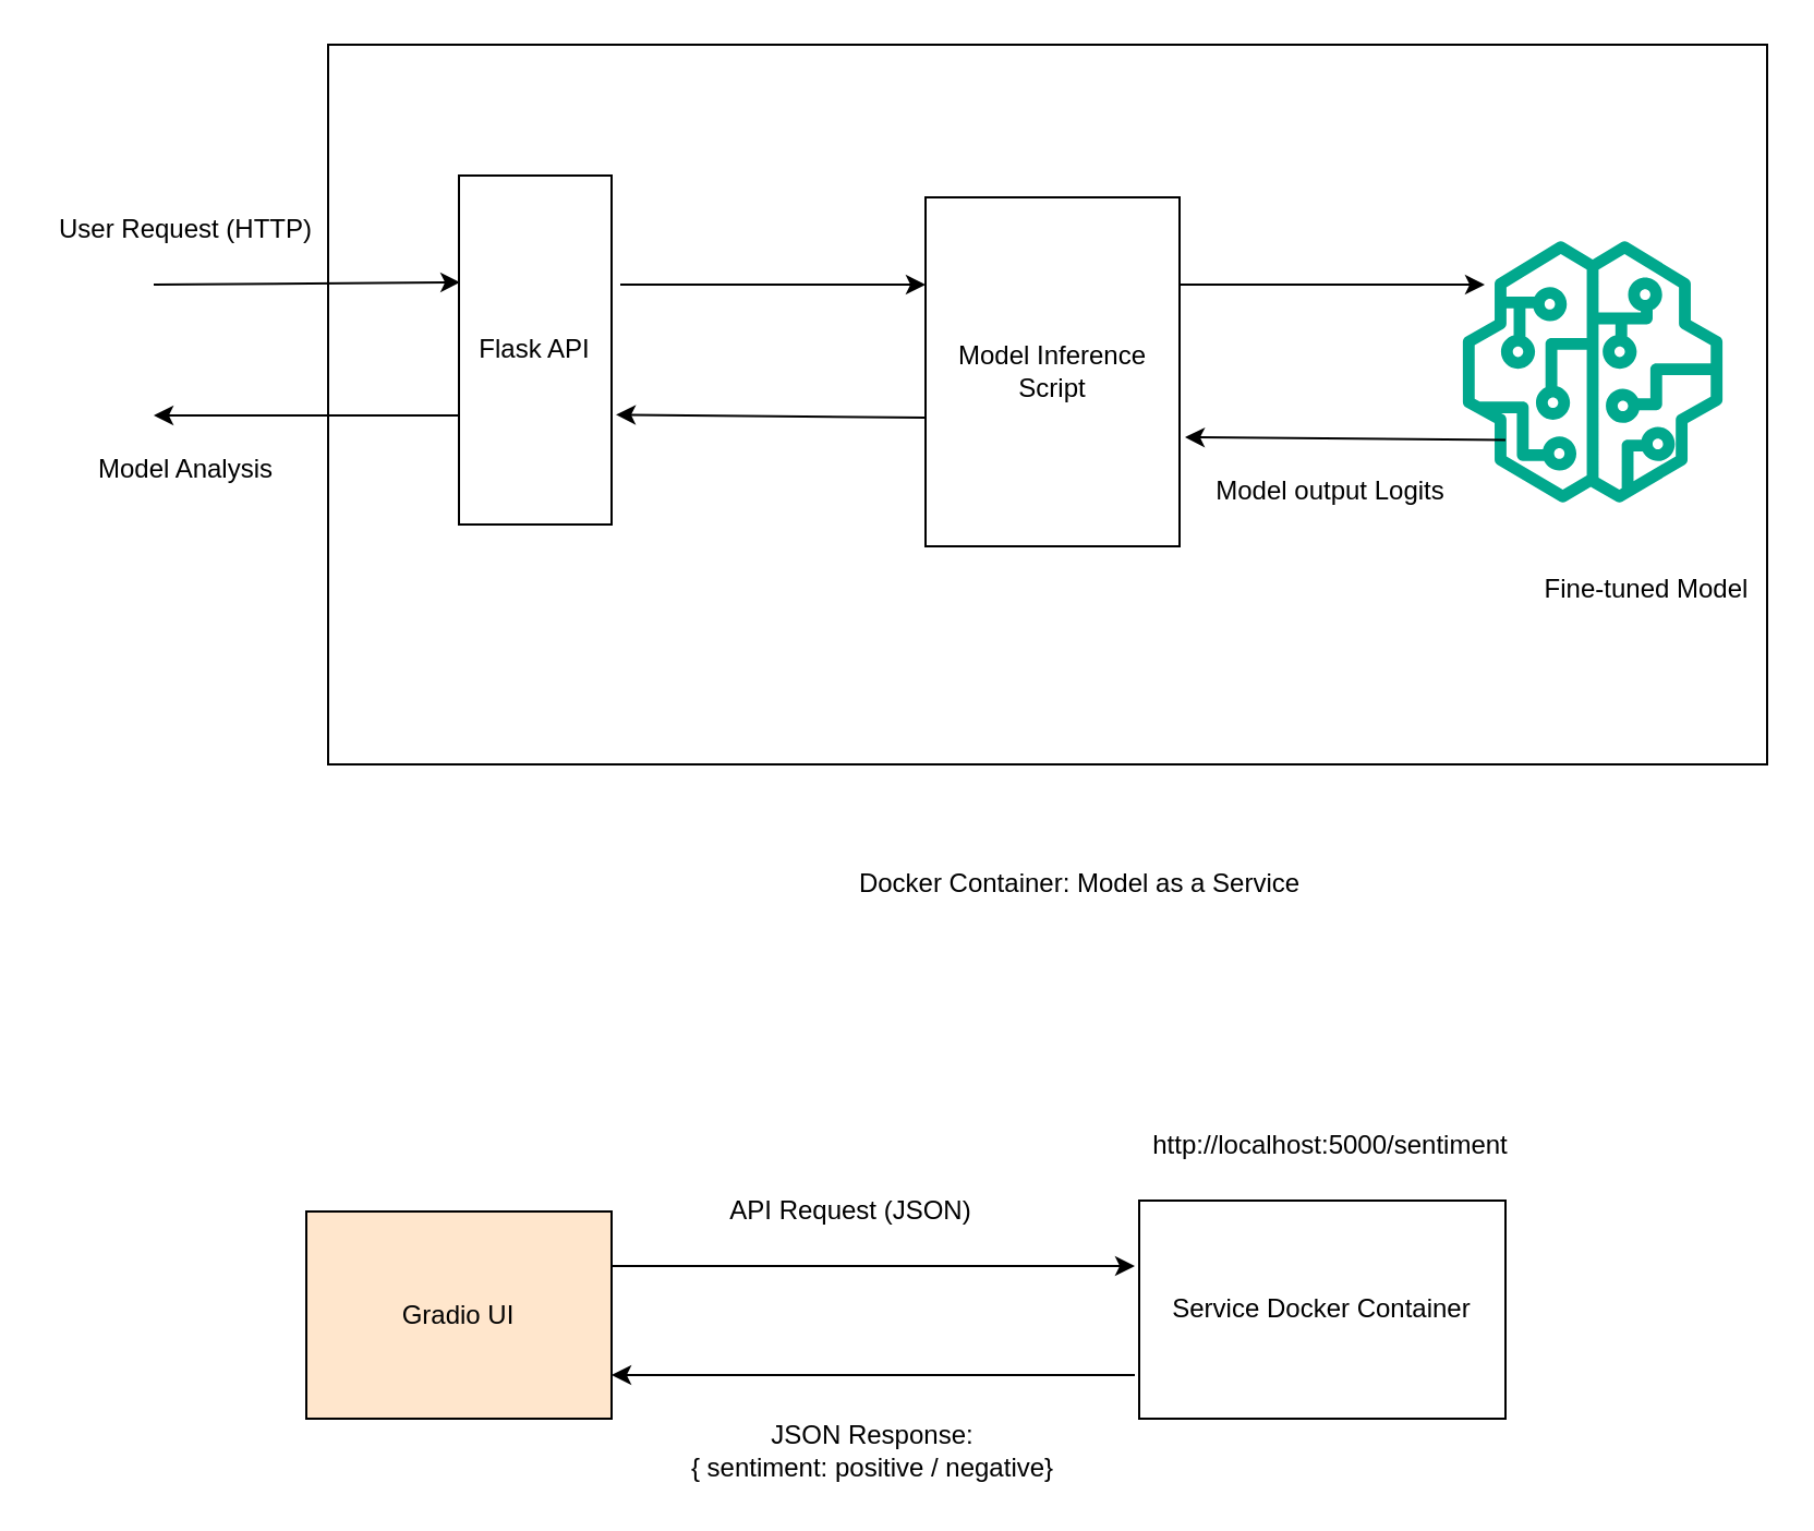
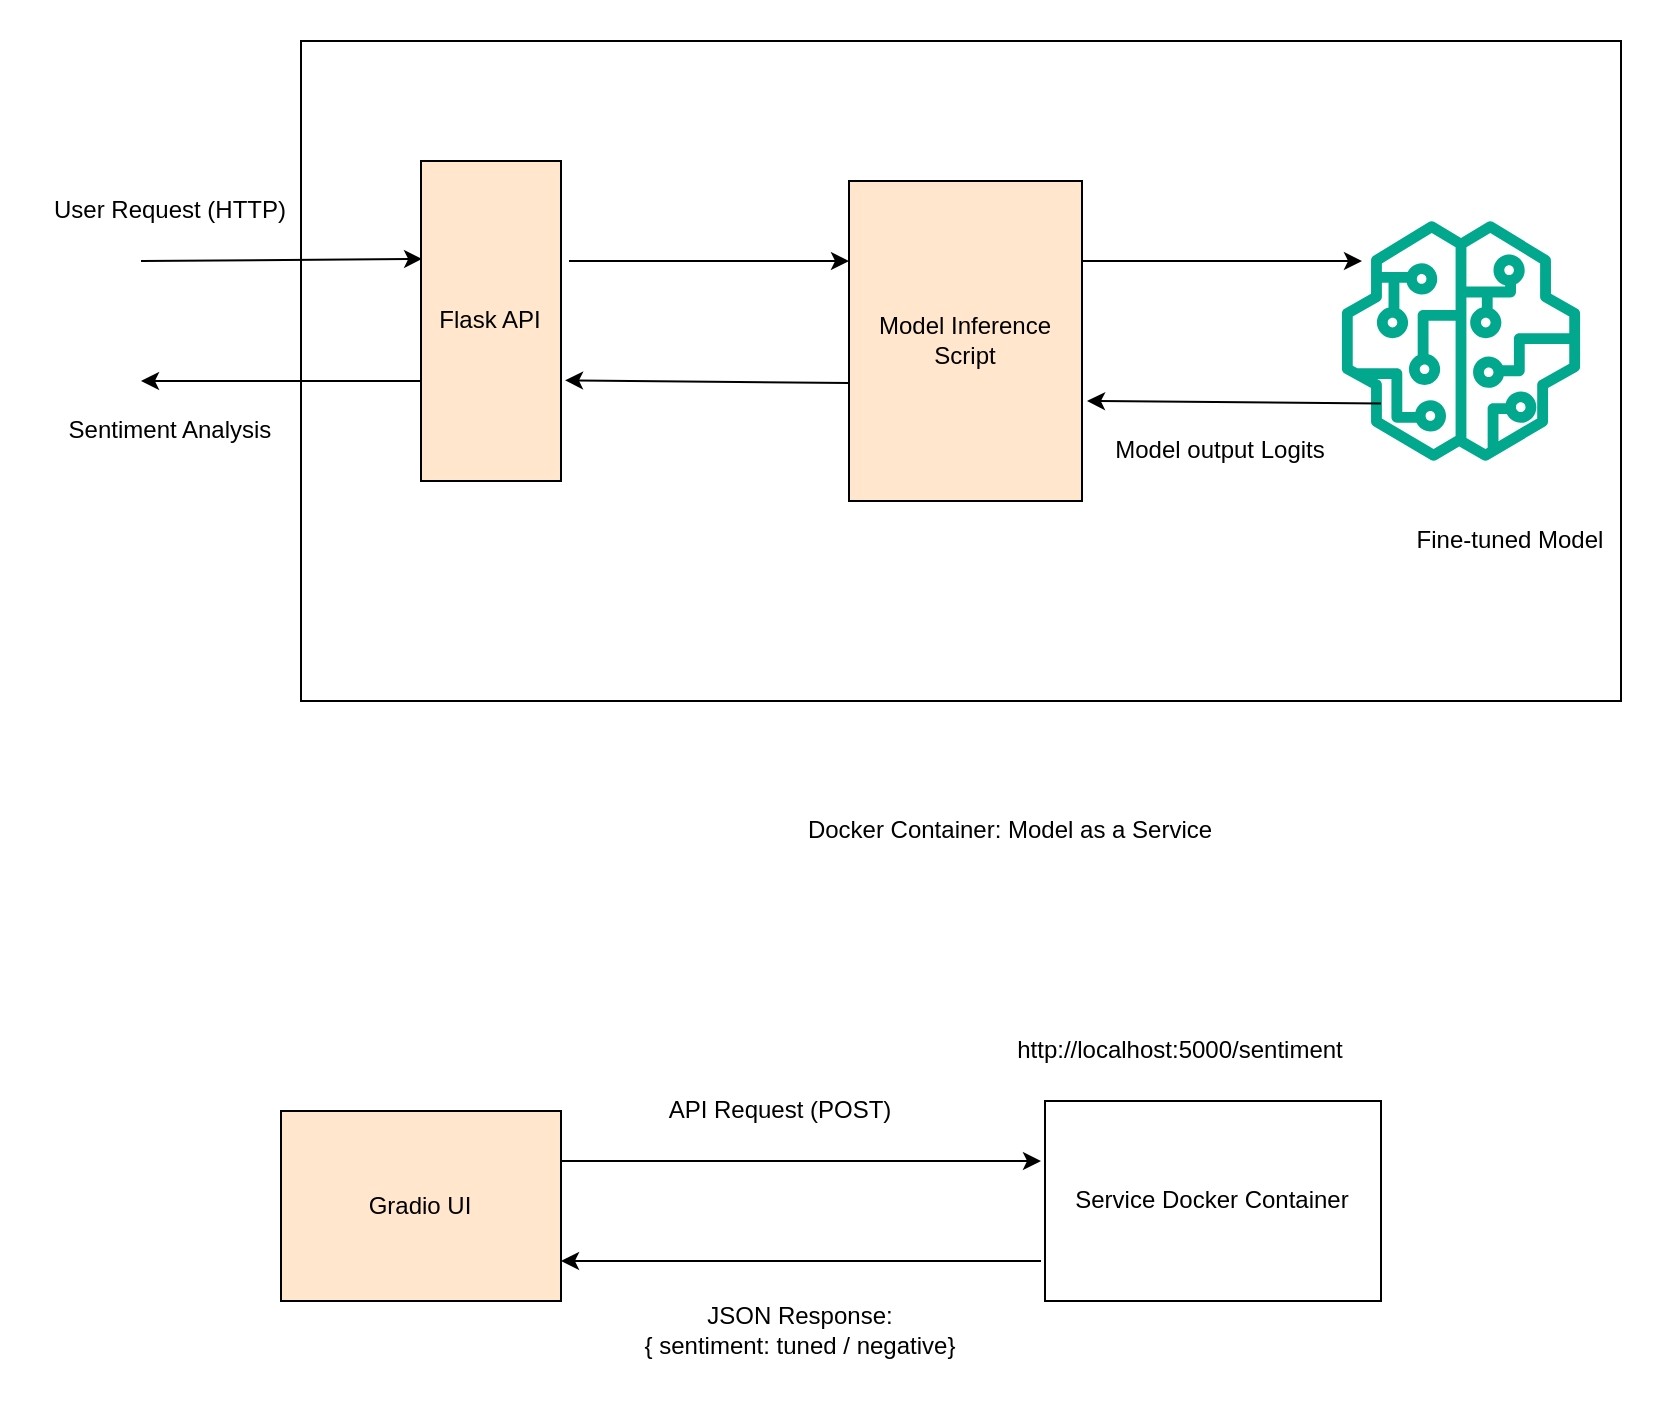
- <mxCell id="3" value="Flask API" style="rounded=0;whiteSpace=wrap;html=1;" vertex="1" parent="1"><mxGeometry x="210" y="80" width="70" height="160" as="geometry" /></mxCell>
+ <mxCell id="3" value="Flask API" style="rounded=0;whiteSpace=wrap;html=1;fillColor=#ffe6cc;" vertex="1" parent="1"><mxGeometry x="210" y="80" width="70" height="160" as="geometry" /></mxCell>
- <mxCell id="6" value="Model Inference Script" style="rounded=0;whiteSpace=wrap;html=1;" vertex="1" parent="1"><mxGeometry x="424" y="90" width="116.5" height="160" as="geometry" /></mxCell>
+ <mxCell id="6" value="Model Inference Script" style="rounded=0;whiteSpace=wrap;html=1;fillColor=#ffe6cc;" vertex="1" parent="1"><mxGeometry x="424" y="90" width="116.5" height="160" as="geometry" /></mxCell>
- <mxCell id="14" value="Model Analysis" style="text;html=1;align=center;verticalAlign=middle;whiteSpace=wrap;rounded=0;" vertex="1" parent="1"><mxGeometry x="20" y="200" width="130" height="30" as="geometry" /></mxCell>
+ <mxCell id="14" value="Sentiment Analysis" style="text;html=1;align=center;verticalAlign=middle;whiteSpace=wrap;rounded=0;" vertex="1" parent="1"><mxGeometry x="20" y="200" width="130" height="30" as="geometry" /></mxCell>
- <mxCell id="16" value="Docker Container: Model as a Service" style="text;html=1;align=center;verticalAlign=middle;whiteSpace=wrap;rounded=0;" vertex="1" parent="1"><mxGeometry x="380" y="390" width="230" height="30" as="geometry" /></mxCell>
+ <mxCell id="16" value="Docker Container: Model as a Service" style="text;html=1;align=center;verticalAlign=middle;whiteSpace=wrap;rounded=0;" vertex="1" parent="1"><mxGeometry x="390" y="400" width="230" height="30" as="geometry" /></mxCell>
- <mxCell id="23" value="http://localhost:5000/sentiment" style="text;html=1;align=center;verticalAlign=middle;whiteSpace=wrap;rounded=0;" vertex="1" parent="1"><mxGeometry x="493" y="510" width="234" height="30" as="geometry" /></mxCell>
+ <mxCell id="23" value="http://localhost:5000/sentiment" style="text;html=1;align=center;verticalAlign=middle;whiteSpace=wrap;rounded=0;" vertex="1" parent="1"><mxGeometry x="473" y="510" width="234" height="30" as="geometry" /></mxCell>
- <mxCell id="21" value="API Request (JSON)" style="text;html=1;align=center;verticalAlign=middle;whiteSpace=wrap;rounded=0;" vertex="1" parent="1"><mxGeometry x="320" y="540" width="140" height="30" as="geometry" /></mxCell>
+ <mxCell id="21" value="API Request (POST)" style="text;html=1;align=center;verticalAlign=middle;whiteSpace=wrap;rounded=0;" vertex="1" parent="1"><mxGeometry x="320" y="540" width="140" height="30" as="geometry" /></mxCell>
- <mxCell id="22" value="JSON Response:&lt;br&gt;{ sentiment: positive / negative}" style="text;html=1;align=center;verticalAlign=middle;whiteSpace=wrap;rounded=0;" vertex="1" parent="1"><mxGeometry x="300" y="650" width="200" height="30" as="geometry" /></mxCell>
+ <mxCell id="22" value="JSON Response:&lt;br&gt;{ sentiment: tuned / negative}" style="text;html=1;align=center;verticalAlign=middle;whiteSpace=wrap;rounded=0;" vertex="1" parent="1"><mxGeometry x="300" y="650" width="200" height="30" as="geometry" /></mxCell>
